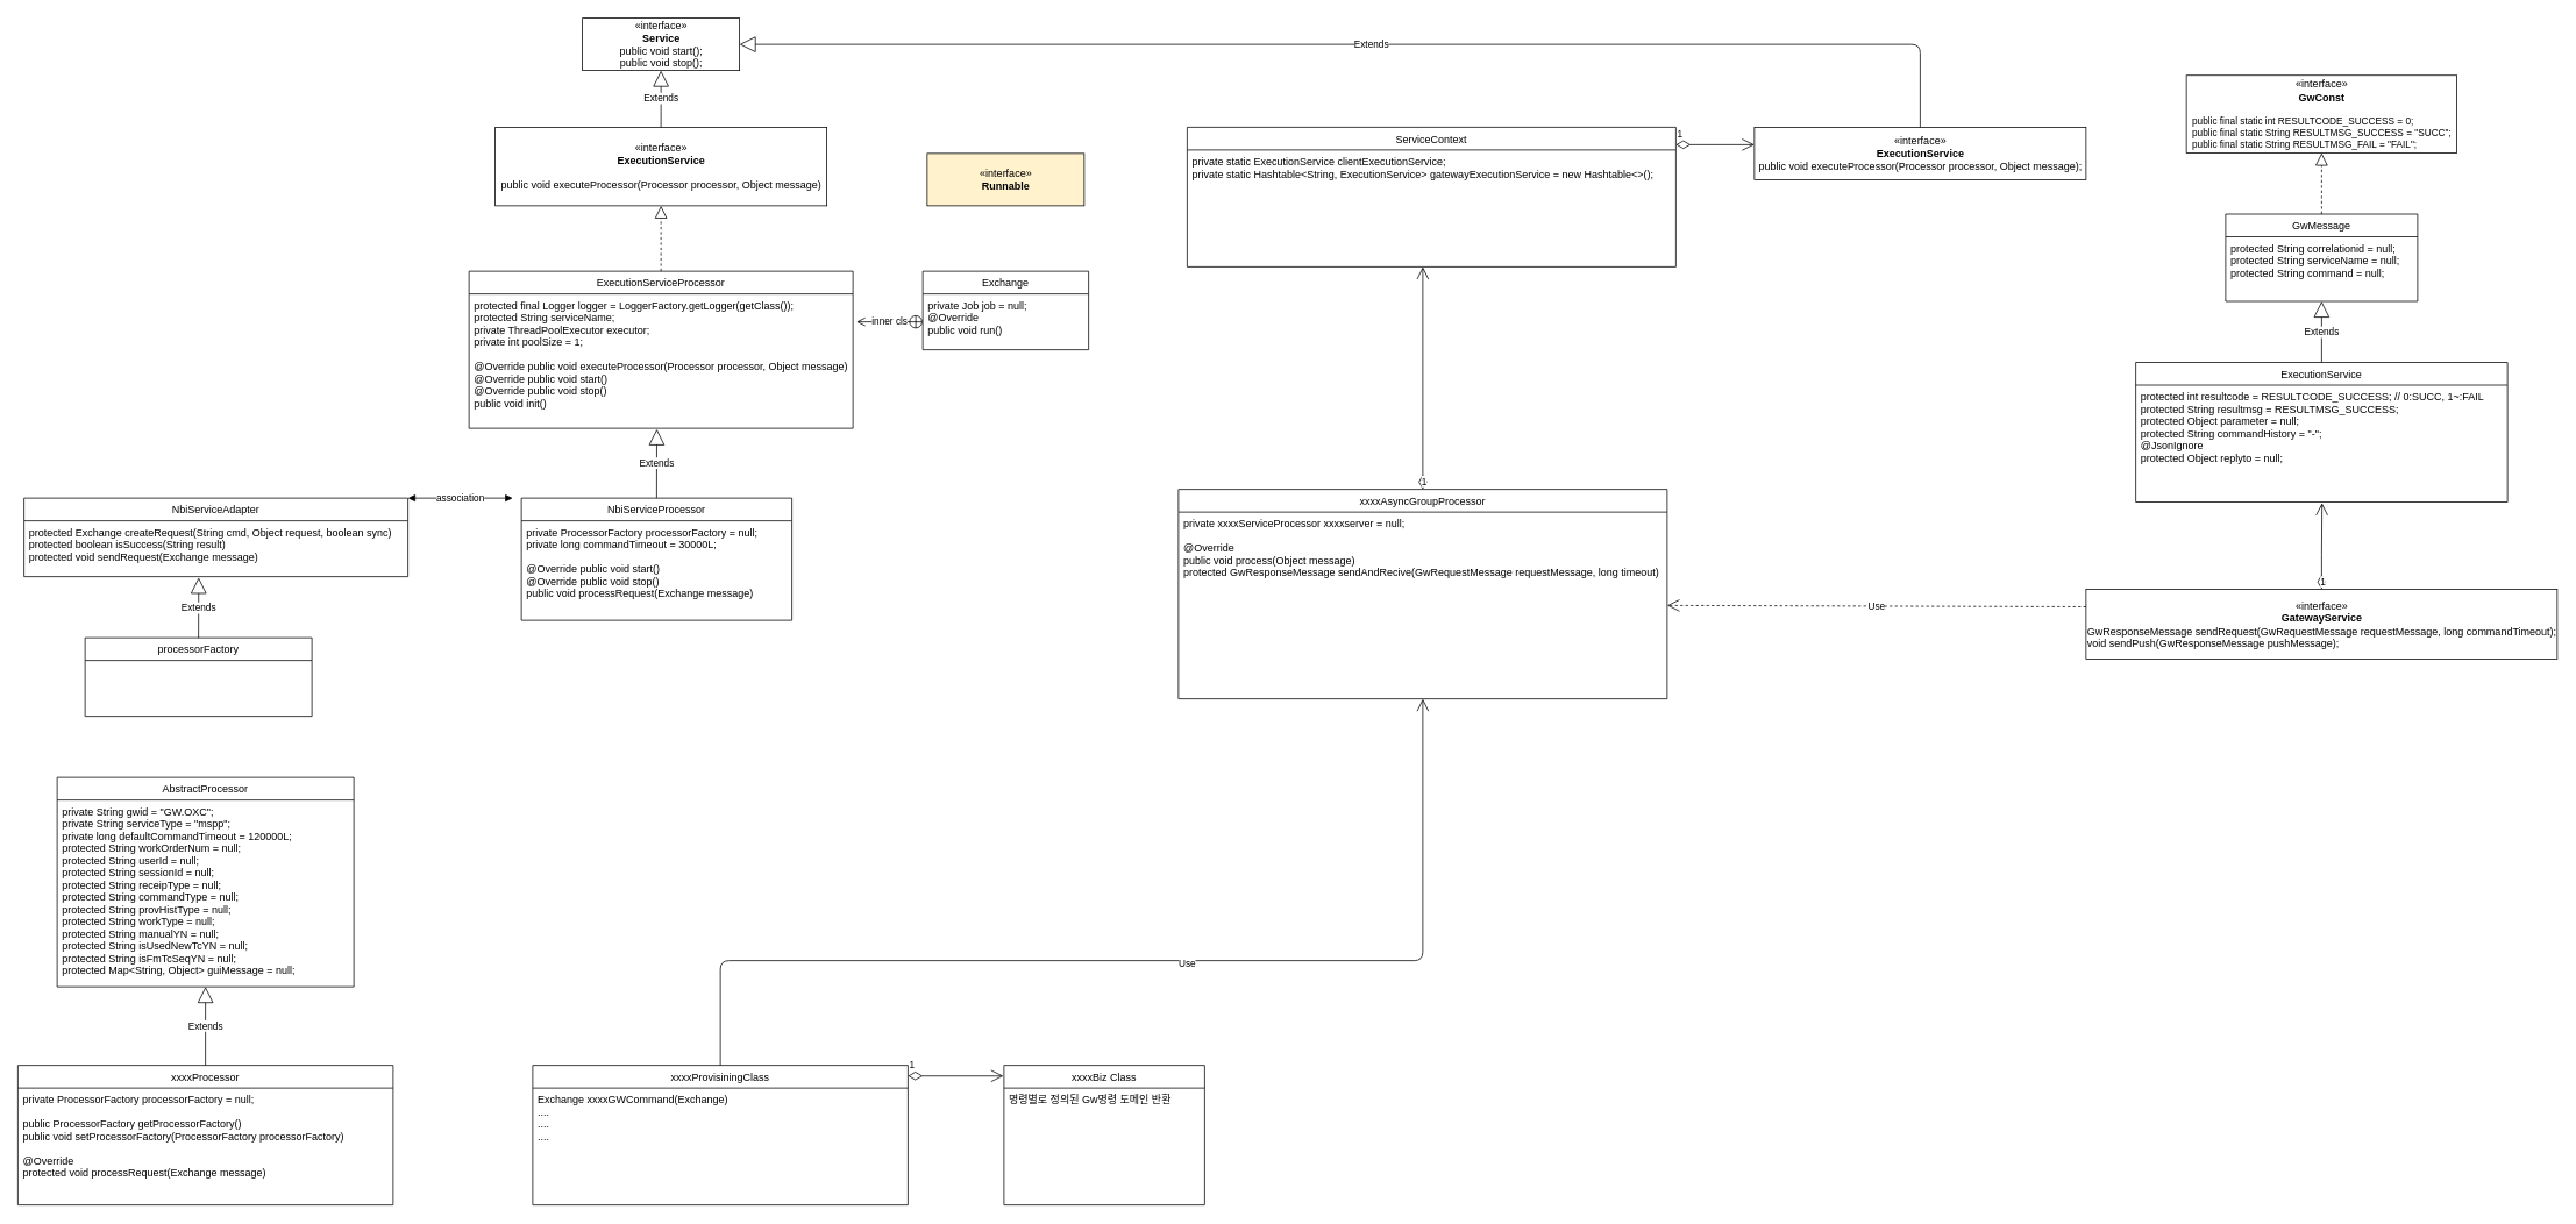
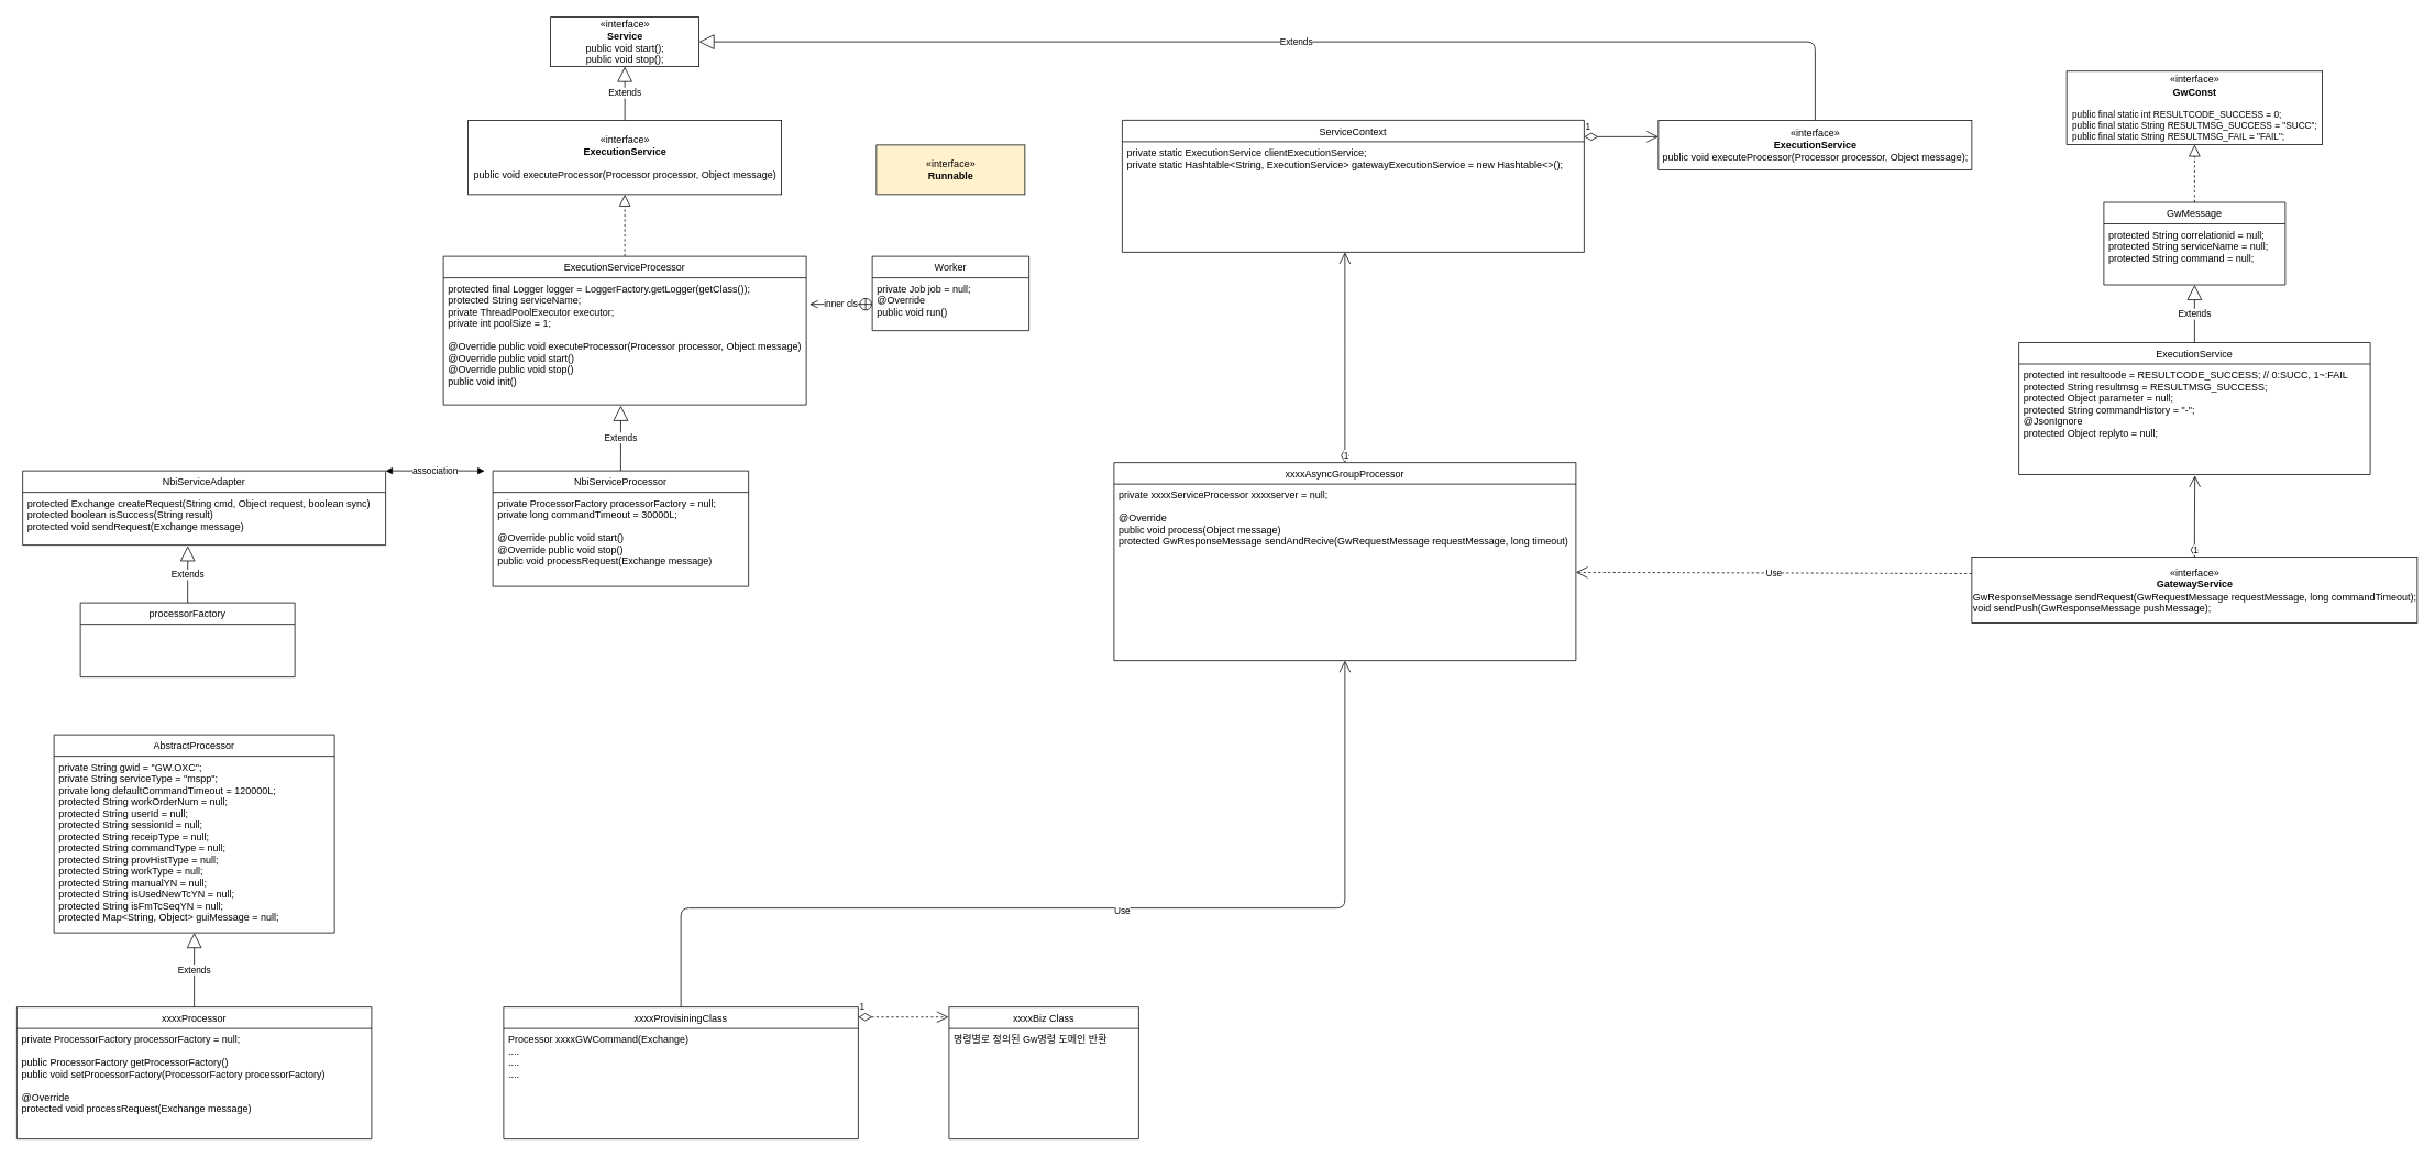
- <mxCell id="15" value="Exchange" style="swimlane;fontStyle=0;childLayout=stackLayout;horizontal=1;startSize=26;fillColor=none;horizontalStack=0;resizeParent=1;resizeParentMax=0;resizeLast=0;collapsible=1;marginBottom=0;" parent="7" vertex="1"><mxGeometry x="520" y="290" width="190" height="90" as="geometry" /></mxCell>
+ <mxCell id="15" value="Worker" style="swimlane;fontStyle=0;childLayout=stackLayout;horizontal=1;startSize=26;fillColor=none;horizontalStack=0;resizeParent=1;resizeParentMax=0;resizeLast=0;collapsible=1;marginBottom=0;" parent="7" vertex="1"><mxGeometry x="520" y="290" width="190" height="90" as="geometry" /></mxCell>
- <mxCell id="37" value="1" style="endArrow=open;html=1;endSize=12;startArrow=diamondThin;startSize=14;startFill=0;edgeStyle=orthogonalEdgeStyle;align=left;verticalAlign=bottom;exitX=1;exitY=0.076;exitDx=0;exitDy=0;exitPerimeter=0;entryX=-0.003;entryY=0.076;entryDx=0;entryDy=0;entryPerimeter=0;" edge="1" parent="1" source="27" target="38"><mxGeometry x="-1" y="3" relative="1" as="geometry"><mxPoint x="1100" y="1070" as="sourcePoint" /><mxPoint x="1140" y="1232" as="targetPoint" /></mxGeometry></mxCell>
+ <mxCell id="37" value="1" style="endArrow=open;html=1;endSize=12;startArrow=diamondThin;startSize=14;startFill=0;edgeStyle=orthogonalEdgeStyle;align=left;verticalAlign=bottom;exitX=1;exitY=0.076;exitDx=0;exitDy=0;exitPerimeter=0;entryX=-0.003;entryY=0.076;entryDx=0;entryDy=0;entryPerimeter=0;dashed=1;" edge="1" parent="1" source="27" target="38"><mxGeometry x="-1" y="3" relative="1" as="geometry"><mxPoint x="1100" y="1070" as="sourcePoint" /><mxPoint x="1140" y="1232" as="targetPoint" /></mxGeometry></mxCell>
- <mxCell id="28" value="Exchange xxxxGWCommand(Exchange)&#10;....&#10;....&#10;....&#10;" style="text;strokeColor=none;fillColor=none;align=left;verticalAlign=top;spacingLeft=4;spacingRight=4;overflow=hidden;rotatable=0;points=[[0,0.5],[1,0.5]];portConstraint=eastwest;" vertex="1" parent="27"><mxGeometry y="26" width="430" height="134" as="geometry" /></mxCell>
+ <mxCell id="28" value="Processor xxxxGWCommand(Exchange)&#10;....&#10;....&#10;....&#10;" style="text;strokeColor=none;fillColor=none;align=left;verticalAlign=top;spacingLeft=4;spacingRight=4;overflow=hidden;rotatable=0;points=[[0,0.5],[1,0.5]];portConstraint=eastwest;" vertex="1" parent="27"><mxGeometry y="26" width="430" height="134" as="geometry" /></mxCell>
